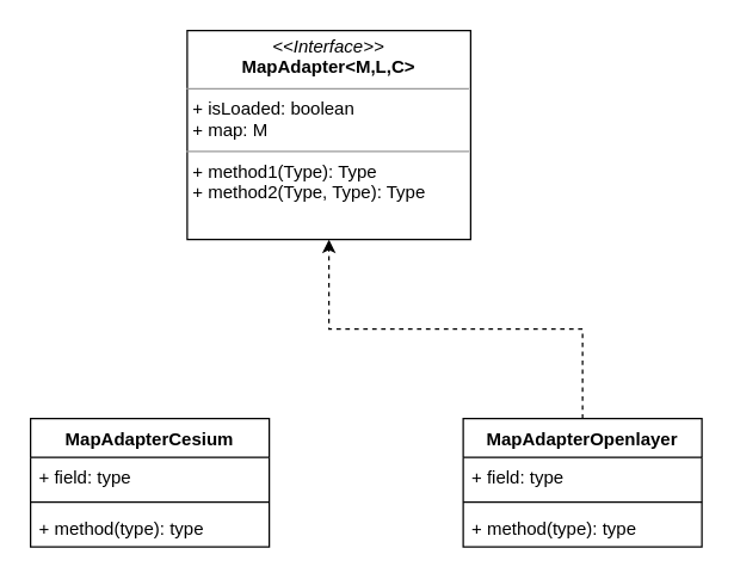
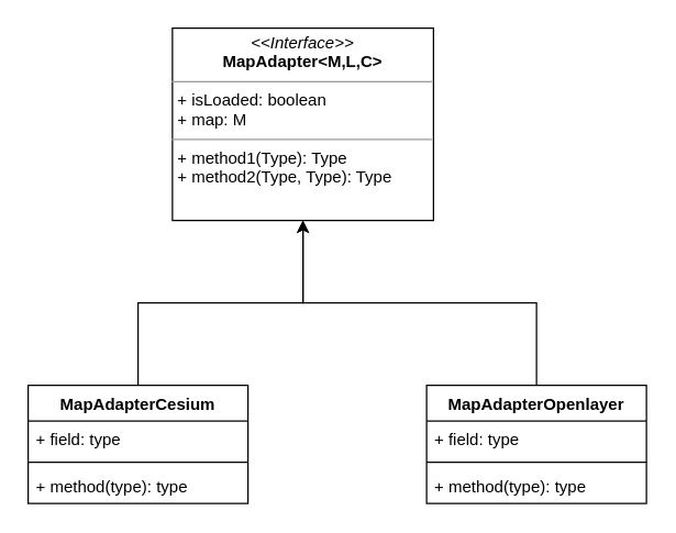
+ <mxCell id="3" style="edgeStyle=orthogonalEdgeStyle;rounded=0;orthogonalLoop=1;jettySize=auto;html=1;" parent="1" source="4" target="2" edge="1"><mxGeometry relative="1" as="geometry" /></mxCell>
- <mxCell id="8" style="edgeStyle=orthogonalEdgeStyle;rounded=0;orthogonalLoop=1;jettySize=auto;html=1;entryX=0.5;entryY=1;entryDx=0;entryDy=0;dashed=1;" parent="1" source="9" target="2" edge="1"><mxGeometry relative="1" as="geometry"><mxPoint x="230" y="180" as="targetPoint" /></mxGeometry></mxCell>
+ <mxCell id="8" style="edgeStyle=orthogonalEdgeStyle;rounded=0;orthogonalLoop=1;jettySize=auto;html=1;entryX=0.5;entryY=1;entryDx=0;entryDy=0;" parent="1" source="9" target="2" edge="1"><mxGeometry relative="1" as="geometry"><mxPoint x="230" y="180" as="targetPoint" /></mxGeometry></mxCell>
